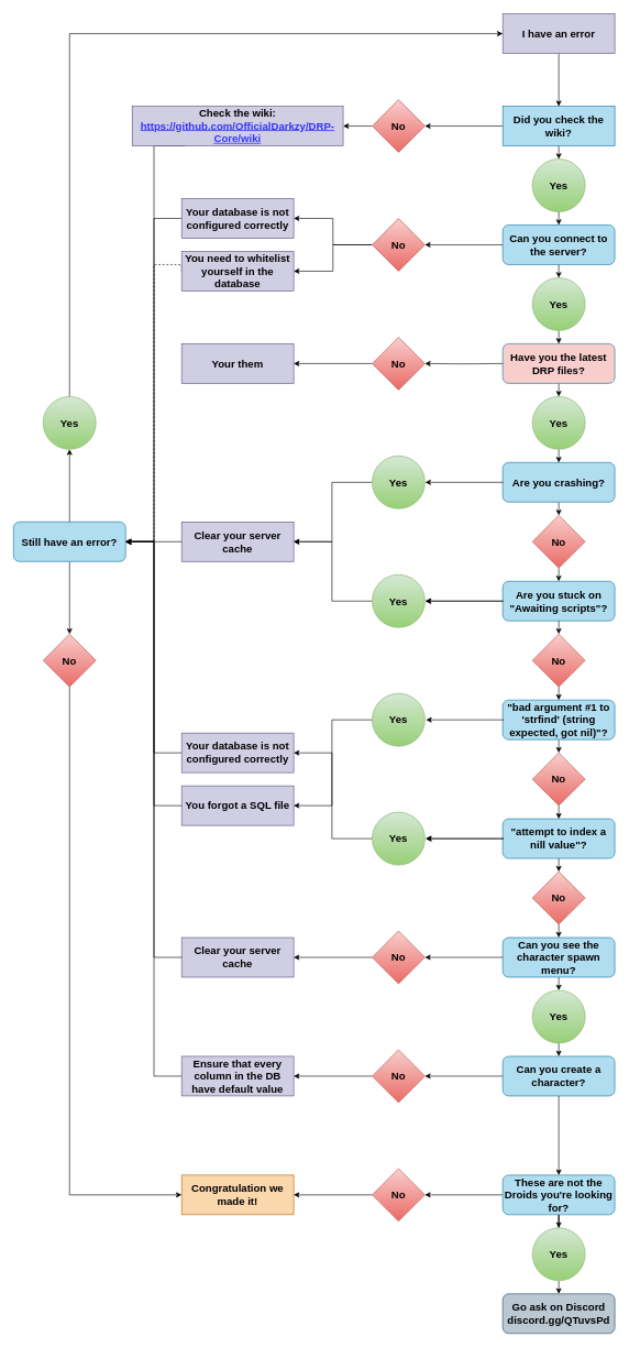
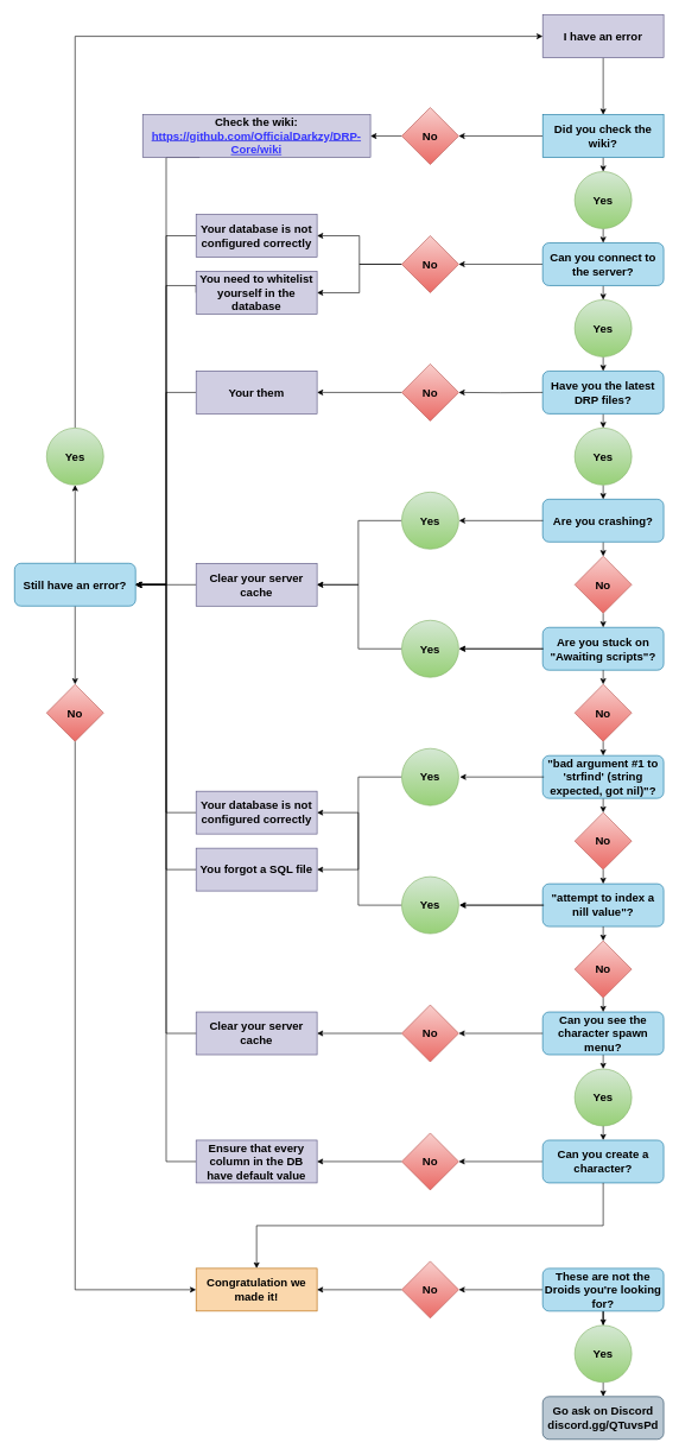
- <mxCell id="82" style="edgeStyle=orthogonalEdgeStyle;rounded=0;orthogonalLoop=1;jettySize=auto;html=1;exitX=0;exitY=0.5;exitDx=0;exitDy=0;entryX=1;entryY=0.5;entryDx=0;entryDy=0;startArrow=none;startFill=0;fontFamily=Arial;fontSize=16;dashed=1;" parent="1" source="83" target="56" edge="1"><mxGeometry relative="1" as="geometry"><Array as="points"><mxPoint x="275" y="400" /><mxPoint x="233" y="400" /><mxPoint x="233" y="820" /></Array></mxGeometry></mxCell>
+ <mxCell id="82" style="edgeStyle=orthogonalEdgeStyle;rounded=0;orthogonalLoop=1;jettySize=auto;html=1;exitX=0;exitY=0.5;exitDx=0;exitDy=0;entryX=1;entryY=0.5;entryDx=0;entryDy=0;startArrow=none;startFill=0;fontFamily=Arial;fontSize=16;" parent="1" source="83" target="56" edge="1"><mxGeometry relative="1" as="geometry"><Array as="points"><mxPoint x="275" y="400" /><mxPoint x="233" y="400" /><mxPoint x="233" y="820" /></Array></mxGeometry></mxCell>
+ <mxCell id="77" style="edgeStyle=orthogonalEdgeStyle;rounded=0;orthogonalLoop=1;jettySize=auto;html=1;exitX=0;exitY=0.5;exitDx=0;exitDy=0;entryX=1;entryY=0.5;entryDx=0;entryDy=0;startArrow=none;startFill=0;fontFamily=Arial;fontSize=16;" parent="1" source="78" target="56" edge="1"><mxGeometry relative="1" as="geometry"><Array as="points"><mxPoint x="233" y="550" /><mxPoint x="233" y="820" /></Array></mxGeometry></mxCell>
- <mxCell id="67" value="Have you the latest DRP files?" style="rounded=1;whiteSpace=wrap;html=1;fontFamily=Arial;fontSize=16;fontStyle=1;shadow=0;comic=0;glass=0;fillColor=#f8cecc;strokeColor=#10739e;" parent="1" vertex="1"><mxGeometry x="762" y="520" width="170" height="60" as="geometry" /></mxCell>
+ <mxCell id="67" value="Have you the latest DRP files?" style="rounded=1;whiteSpace=wrap;html=1;fontFamily=Arial;fontSize=16;fontStyle=1;shadow=0;comic=0;glass=0;fillColor=#b1ddf0;strokeColor=#10739e;" parent="1" vertex="1"><mxGeometry x="762" y="520" width="170" height="60" as="geometry" /></mxCell>
- <mxCell id="150" style="edgeStyle=orthogonalEdgeStyle;rounded=0;orthogonalLoop=1;jettySize=auto;html=1;exitX=0.5;exitY=1;exitDx=0;exitDy=0;entryX=0.5;entryY=0;entryDx=0;entryDy=0;startArrow=none;startFill=0;fontFamily=Arial;fontSize=16;" parent="1" source="126" target="162" edge="1"><mxGeometry relative="1" as="geometry"><mxPoint x="847" y="1760" as="sourcePoint" /></mxGeometry></mxCell>
+ <mxCell id="150" style="edgeStyle=orthogonalEdgeStyle;rounded=0;orthogonalLoop=1;jettySize=auto;html=1;exitX=0.5;exitY=1;exitDx=0;exitDy=0;startArrow=none;startFill=0;fontFamily=Arial;fontSize=16;" parent="1" source="126" target="172" edge="1"><mxGeometry relative="1" as="geometry"><mxPoint x="847" y="1760" as="sourcePoint" /></mxGeometry></mxCell>
